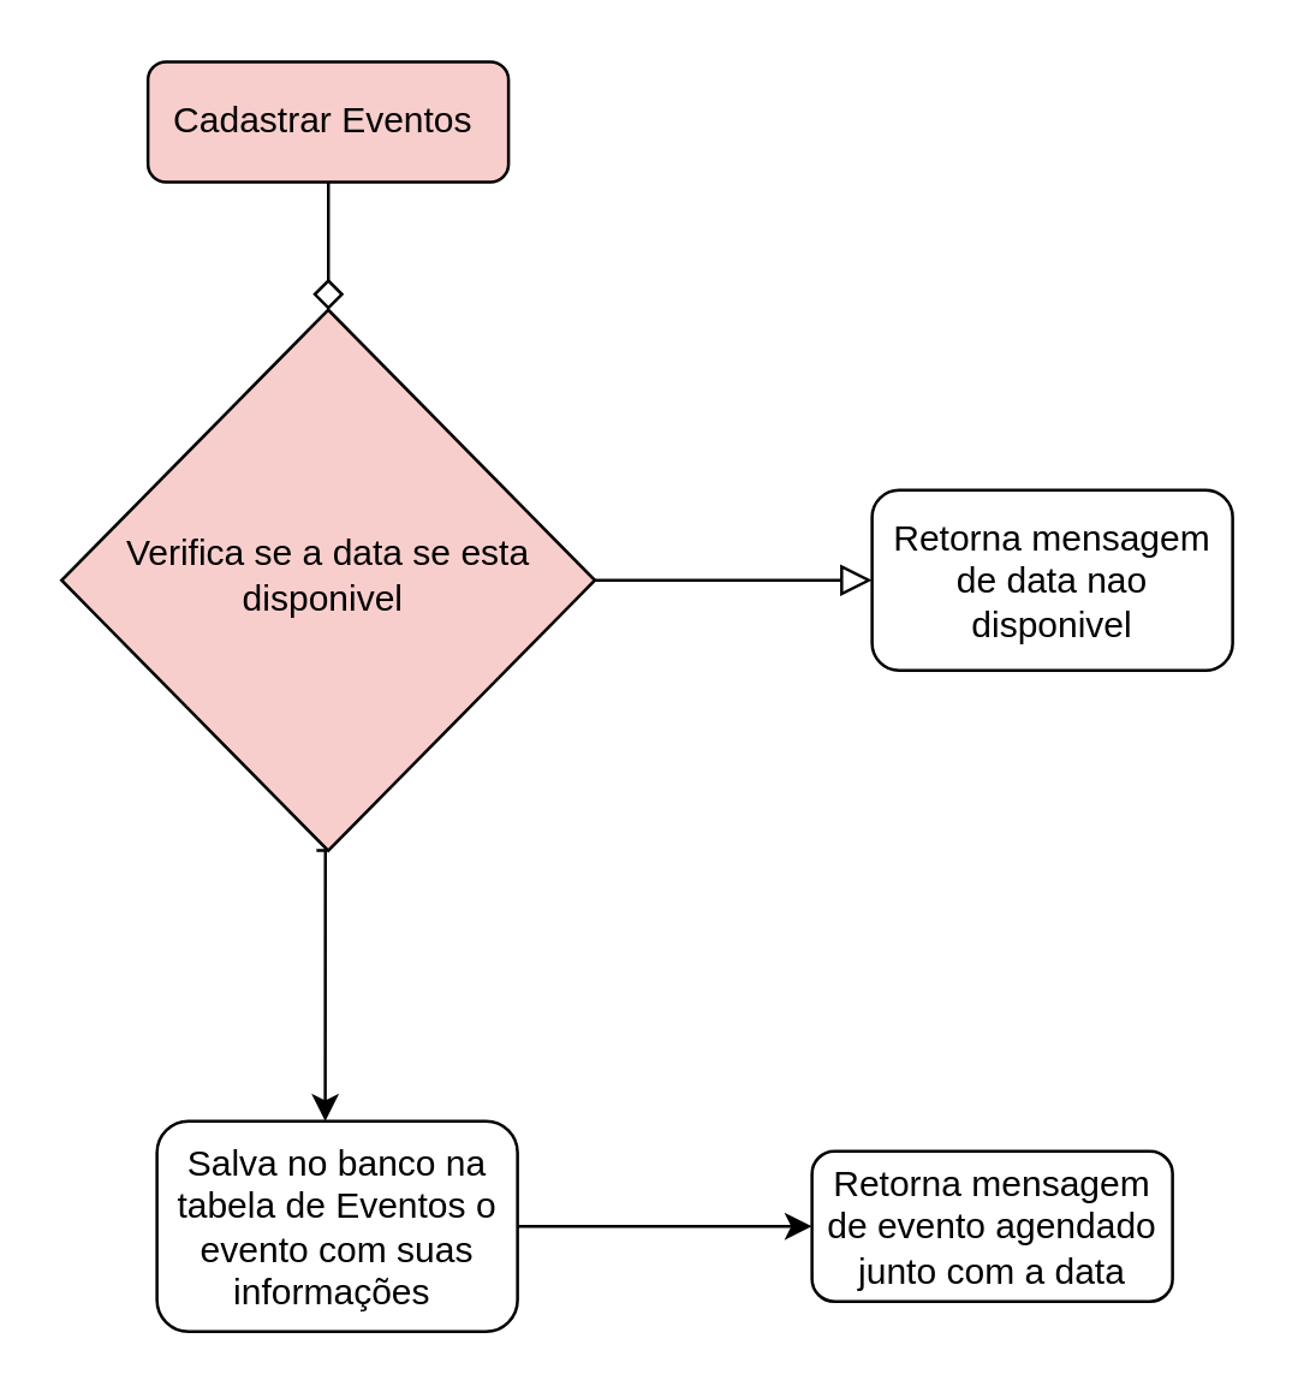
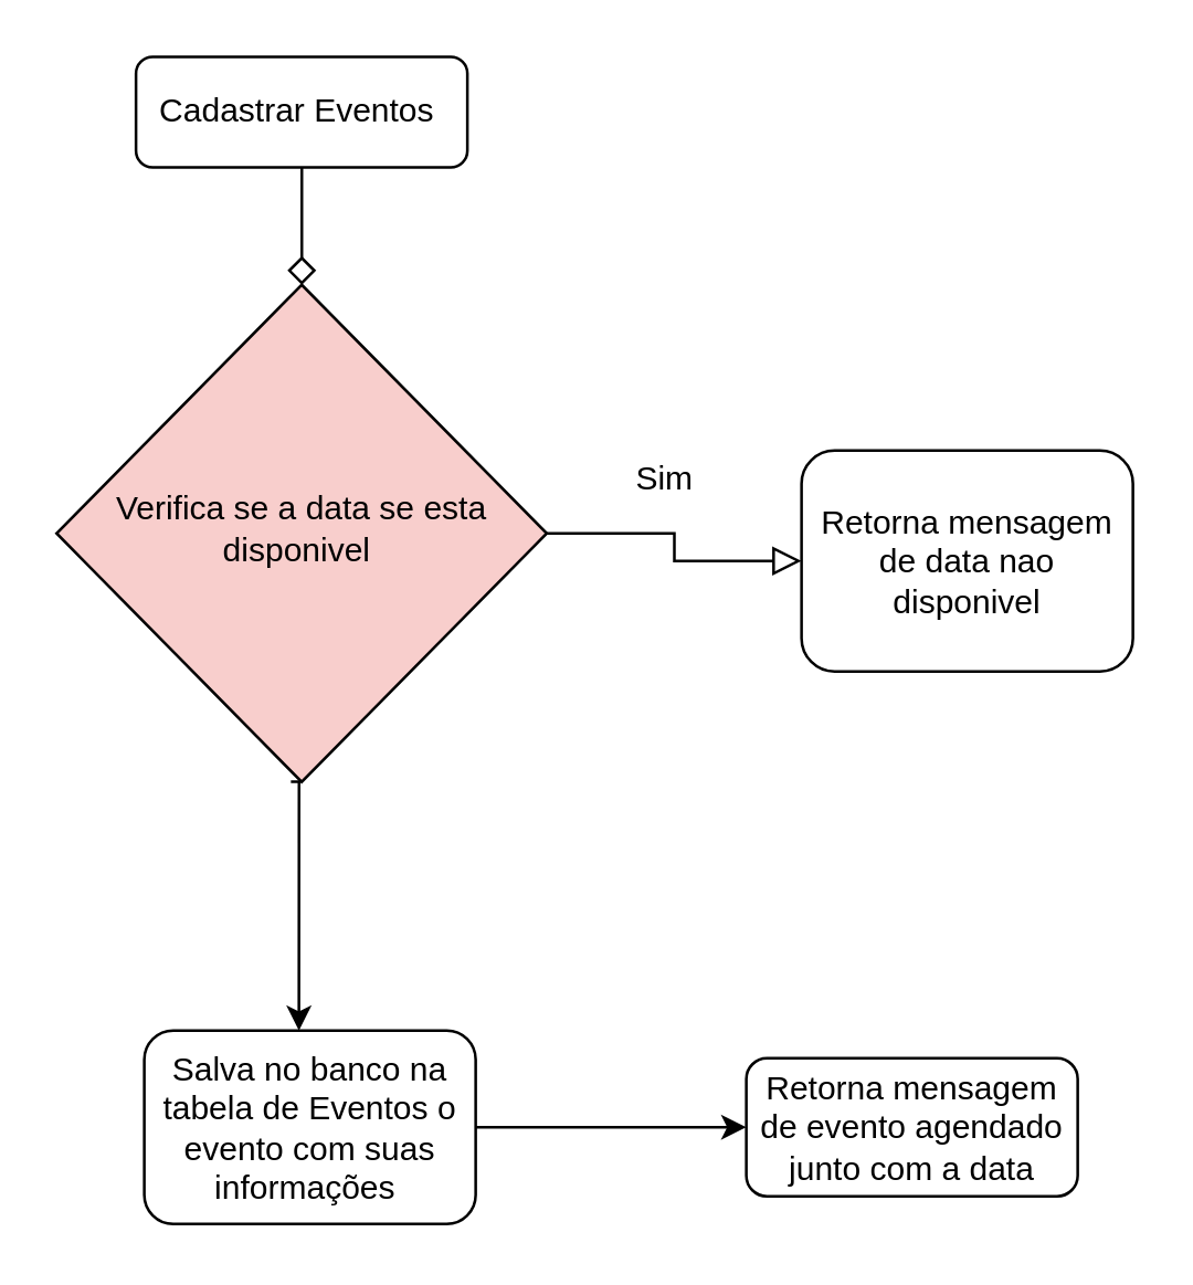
- <mxCell id="3" value="Cadastrar Eventos&amp;nbsp;" style="rounded=1;whiteSpace=wrap;html=1;fontSize=12;glass=0;strokeWidth=1;shadow=0;fillColor=#f8cecc;" vertex="1" parent="1"><mxGeometry x="48.75" y="20" width="120" height="40" as="geometry" /></mxCell>
+ <mxCell id="3" value="Cadastrar Eventos&amp;nbsp;" style="rounded=1;whiteSpace=wrap;html=1;fontSize=12;glass=0;strokeWidth=1;shadow=0;" vertex="1" parent="1"><mxGeometry x="48.75" y="20" width="120" height="40" as="geometry" /></mxCell>
+ <mxCell id="9" value="Sim" style="text;html=1;align=center;verticalAlign=middle;resizable=0;points=[];autosize=1;strokeColor=none;fillColor=none;" vertex="1" parent="1"><mxGeometry x="219.75" y="157.5" width="40" height="30" as="geometry" /></mxCell>
- <mxCell id="10" value="Retorna mensagem de data nao disponivel" style="rounded=1;whiteSpace=wrap;html=1;fontSize=12;glass=0;strokeWidth=1;shadow=0;" vertex="1" parent="1"><mxGeometry x="289.75" y="162.5" width="120" height="60" as="geometry" /></mxCell>
+ <mxCell id="10" value="Retorna mensagem de data nao disponivel" style="rounded=1;whiteSpace=wrap;html=1;fontSize=12;glass=0;strokeWidth=1;shadow=0;" vertex="1" parent="1"><mxGeometry x="289.75" y="162.5" width="120" height="80" as="geometry" /></mxCell>
